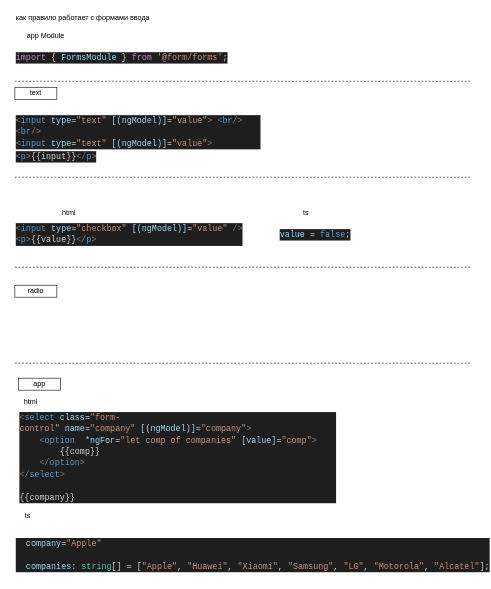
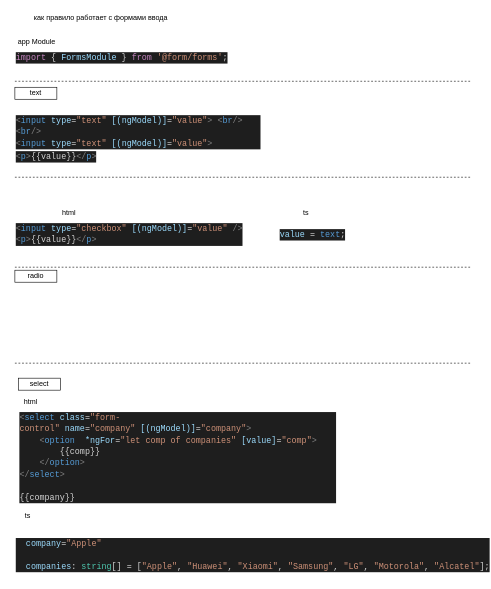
- <mxCell id="2" value="как правило работает c формами ввода" style="text;html=1;align=left;verticalAlign=middle;resizable=0;points=[];autosize=1;" parent="1" vertex="1"><mxGeometry x="24" y="20" width="240" height="20" as="geometry" /></mxCell>
+ <mxCell id="2" value="как правило работает c формами ввода" style="text;html=1;align=left;verticalAlign=middle;resizable=0;points=[];autosize=1;" parent="1" vertex="1"><mxGeometry x="54" y="20" width="240" height="20" as="geometry" /></mxCell>
- <mxCell id="16" value="app Module" style="text;html=1;align=center;verticalAlign=middle;resizable=0;points=[];autosize=1;" parent="1" vertex="1"><mxGeometry x="35" y="50" width="80" height="20" as="geometry" /></mxCell>
+ <mxCell id="16" value="app Module" style="text;html=1;align=center;verticalAlign=middle;resizable=0;points=[];autosize=1;" parent="1" vertex="1"><mxGeometry x="20" y="60" width="80" height="20" as="geometry" /></mxCell>
- <mxCell id="5" value="&lt;div style=&quot;color: rgb(212, 212, 212); background-color: rgb(30, 30, 30); font-family: consolas, &amp;quot;courier new&amp;quot;, monospace; font-weight: normal; font-size: 14px; line-height: 19px;&quot;&gt;&lt;div&gt;&lt;span style=&quot;color: #808080&quot;&gt;&amp;lt;&lt;/span&gt;&lt;span style=&quot;color: #569cd6&quot;&gt;p&lt;/span&gt;&lt;span style=&quot;color: #808080&quot;&gt;&amp;gt;&lt;/span&gt;&lt;span style=&quot;color: #d4d4d4&quot;&gt;{{input}}&lt;/span&gt;&lt;span style=&quot;color: #808080&quot;&gt;&amp;lt;/&lt;/span&gt;&lt;span style=&quot;color: #569cd6&quot;&gt;p&lt;/span&gt;&lt;span style=&quot;color: #808080&quot;&gt;&amp;gt;&lt;/span&gt;&lt;/div&gt;&lt;/div&gt;" style="text;whiteSpace=wrap;html=1;" parent="1" vertex="1"><mxGeometry x="24" y="245" width="150" height="30" as="geometry" /></mxCell>
+ <mxCell id="5" value="&lt;div style=&quot;color: rgb(212, 212, 212); background-color: rgb(30, 30, 30); font-family: consolas, &amp;quot;courier new&amp;quot;, monospace; font-weight: normal; font-size: 14px; line-height: 19px;&quot;&gt;&lt;div&gt;&lt;span style=&quot;color: #808080&quot;&gt;&amp;lt;&lt;/span&gt;&lt;span style=&quot;color: #569cd6&quot;&gt;p&lt;/span&gt;&lt;span style=&quot;color: #808080&quot;&gt;&amp;gt;&lt;/span&gt;&lt;span style=&quot;color: #d4d4d4&quot;&gt;{{value}}&lt;/span&gt;&lt;span style=&quot;color: #808080&quot;&gt;&amp;lt;/&lt;/span&gt;&lt;span style=&quot;color: #569cd6&quot;&gt;p&lt;/span&gt;&lt;span style=&quot;color: #808080&quot;&gt;&amp;gt;&lt;/span&gt;&lt;/div&gt;&lt;/div&gt;" style="text;whiteSpace=wrap;html=1;" parent="1" vertex="1"><mxGeometry x="24" y="245" width="150" height="30" as="geometry" /></mxCell>
- <mxCell id="9" value="&lt;div style=&quot;color: rgb(212, 212, 212); background-color: rgb(30, 30, 30); font-family: consolas, &amp;quot;courier new&amp;quot;, monospace; font-weight: normal; font-size: 14px; line-height: 19px;&quot;&gt;&lt;div&gt;&lt;span style=&quot;color: #9cdcfe&quot;&gt;value&lt;/span&gt;&lt;span style=&quot;color: #d4d4d4&quot;&gt;&amp;nbsp;=&amp;nbsp;&lt;/span&gt;&lt;span style=&quot;color: #569cd6&quot;&gt;false&lt;/span&gt;&lt;span style=&quot;color: #d4d4d4&quot;&gt;;&lt;/span&gt;&lt;/div&gt;&lt;/div&gt;" style="text;whiteSpace=wrap;html=1;" parent="1" vertex="1"><mxGeometry x="464" y="375" width="130" height="30" as="geometry" /></mxCell>
+ <mxCell id="9" value="&lt;div style=&quot;color: rgb(212, 212, 212); background-color: rgb(30, 30, 30); font-family: consolas, &amp;quot;courier new&amp;quot;, monospace; font-weight: normal; font-size: 14px; line-height: 19px;&quot;&gt;&lt;div&gt;&lt;span style=&quot;color: #9cdcfe&quot;&gt;value&lt;/span&gt;&lt;span style=&quot;color: #d4d4d4&quot;&gt;&amp;nbsp;=&amp;nbsp;&lt;/span&gt;&lt;span style=&quot;color: #569cd6&quot;&gt;text&lt;/span&gt;&lt;span style=&quot;color: #d4d4d4&quot;&gt;;&lt;/span&gt;&lt;/div&gt;&lt;/div&gt;" style="text;whiteSpace=wrap;html=1;" parent="1" vertex="1"><mxGeometry x="464" y="375" width="130" height="30" as="geometry" /></mxCell>
- <mxCell id="13" value="radio" style="text;html=1;fillColor=none;align=center;verticalAlign=middle;whiteSpace=wrap;rounded=0;strokeColor=#000000;" parent="1" vertex="1"><mxGeometry x="24" y="475" width="70" height="20" as="geometry" /></mxCell>
+ <mxCell id="13" value="radio" style="text;html=1;fillColor=none;align=center;verticalAlign=middle;whiteSpace=wrap;rounded=0;strokeColor=#000000;" parent="1" vertex="1"><mxGeometry x="24" y="450" width="70" height="20" as="geometry" /></mxCell>
- <mxCell id="18" value="app" style="text;html=1;fillColor=none;align=center;verticalAlign=middle;whiteSpace=wrap;rounded=0;strokeColor=#000000;" vertex="1" parent="1"><mxGeometry x="30" y="630" width="70" height="20" as="geometry" /></mxCell>
+ <mxCell id="18" value="select" style="text;html=1;fillColor=none;align=center;verticalAlign=middle;whiteSpace=wrap;rounded=0;strokeColor=#000000;" vertex="1" parent="1"><mxGeometry x="30" y="630" width="70" height="20" as="geometry" /></mxCell>
